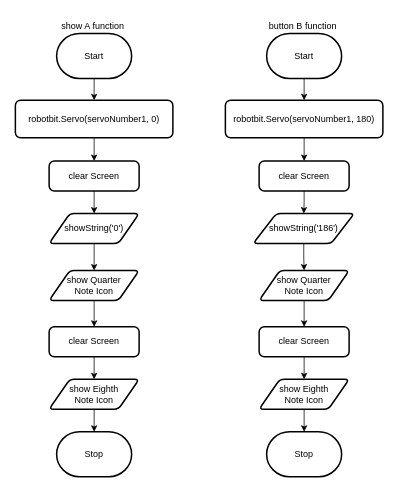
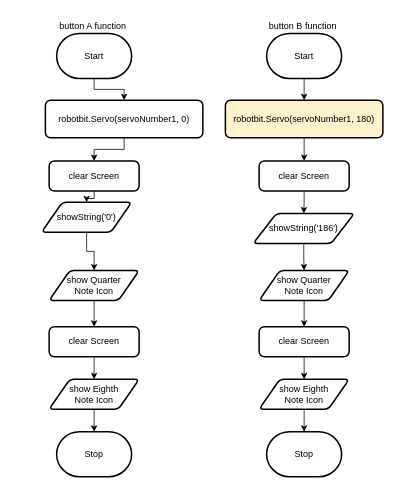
- <mxCell id="5" value="show A function" style="text;html=1;align=center;verticalAlign=middle;resizable=0;points=[];autosize=1;strokeColor=none;fillColor=none;" parent="1" vertex="1"><mxGeometry x="68" y="20" width="110" height="30" as="geometry" /></mxCell>
+ <mxCell id="5" value="button A function" style="text;html=1;align=center;verticalAlign=middle;resizable=0;points=[];autosize=1;strokeColor=none;fillColor=none;" parent="1" vertex="1"><mxGeometry x="68" y="20" width="110" height="30" as="geometry" /></mxCell>
- <mxCell id="7" value="robotbit.Servo(servoNumber1, 0)" style="rounded=1;whiteSpace=wrap;html=1;absoluteArcSize=1;arcSize=14;strokeWidth=2;" parent="1" vertex="1"><mxGeometry x="20" y="133" width="210" height="50" as="geometry" /></mxCell>
+ <mxCell id="7" value="robotbit.Servo(servoNumber1, 0)" style="rounded=1;whiteSpace=wrap;html=1;absoluteArcSize=1;arcSize=14;strokeWidth=2;" parent="1" vertex="1"><mxGeometry x="60" y="133" width="210" height="50" as="geometry" /></mxCell>
- <mxCell id="23" value="robotbit.Servo(servoNumber1, 180)" style="rounded=1;whiteSpace=wrap;html=1;absoluteArcSize=1;arcSize=14;strokeWidth=2;" parent="1" vertex="1"><mxGeometry x="300" y="133" width="210" height="50" as="geometry" /></mxCell>
+ <mxCell id="23" value="robotbit.Servo(servoNumber1, 180)" style="rounded=1;whiteSpace=wrap;html=1;absoluteArcSize=1;arcSize=14;strokeWidth=2;fillColor=#fff2cc;" parent="1" vertex="1"><mxGeometry x="300" y="133" width="210" height="50" as="geometry" /></mxCell>
- <mxCell id="11" value="showString('0')" style="shape=parallelogram;html=1;strokeWidth=2;perimeter=parallelogramPerimeter;whiteSpace=wrap;rounded=1;arcSize=12;size=0.23;fontFamily=Helvetica;fontSize=12;fontColor=default;align=center;strokeColor=default;fillColor=default;" parent="1" vertex="1"><mxGeometry x="65" y="284" width="120" height="40" as="geometry" /></mxCell>
+ <mxCell id="11" value="showString('0')" style="shape=parallelogram;html=1;strokeWidth=2;perimeter=parallelogramPerimeter;whiteSpace=wrap;rounded=1;arcSize=12;size=0.23;fontFamily=Helvetica;fontSize=12;fontColor=default;align=center;strokeColor=default;fillColor=default;" parent="1" vertex="1"><mxGeometry x="55" y="269" width="120" height="40" as="geometry" /></mxCell>
